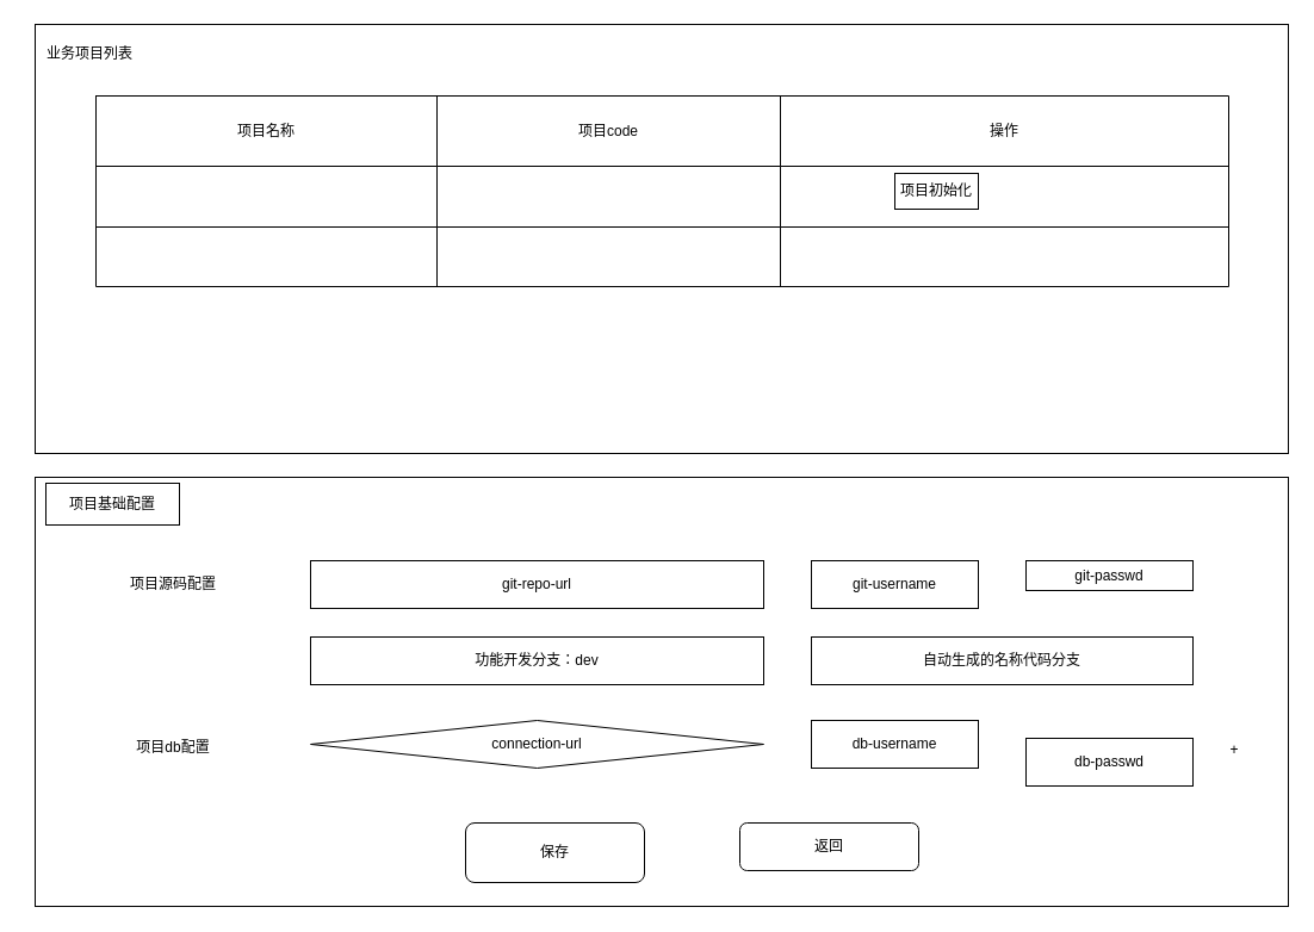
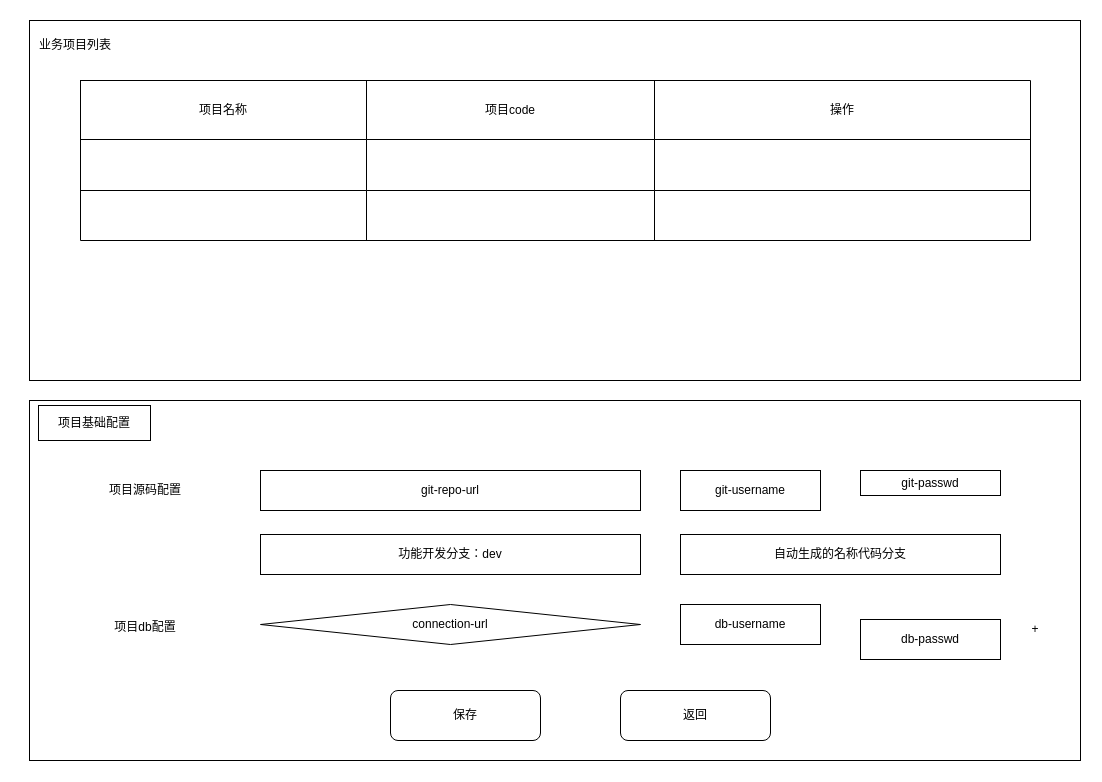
- <mxCell id="17" value="项目初始化" style="rounded=0;whiteSpace=wrap;html=1;" vertex="1" parent="1"><mxGeometry x="750" y="145" width="70" height="30" as="geometry" /></mxCell>
- <mxCell id="32" value="返回" style="rounded=1;whiteSpace=wrap;html=1;strokeWidth=1;" vertex="1" parent="1"><mxGeometry x="620" y="690" width="150" height="40" as="geometry" /></mxCell>
+ <mxCell id="32" value="返回" style="rounded=1;whiteSpace=wrap;html=1;strokeWidth=1;" vertex="1" parent="1"><mxGeometry x="620" y="690" width="150" height="50" as="geometry" /></mxCell>
